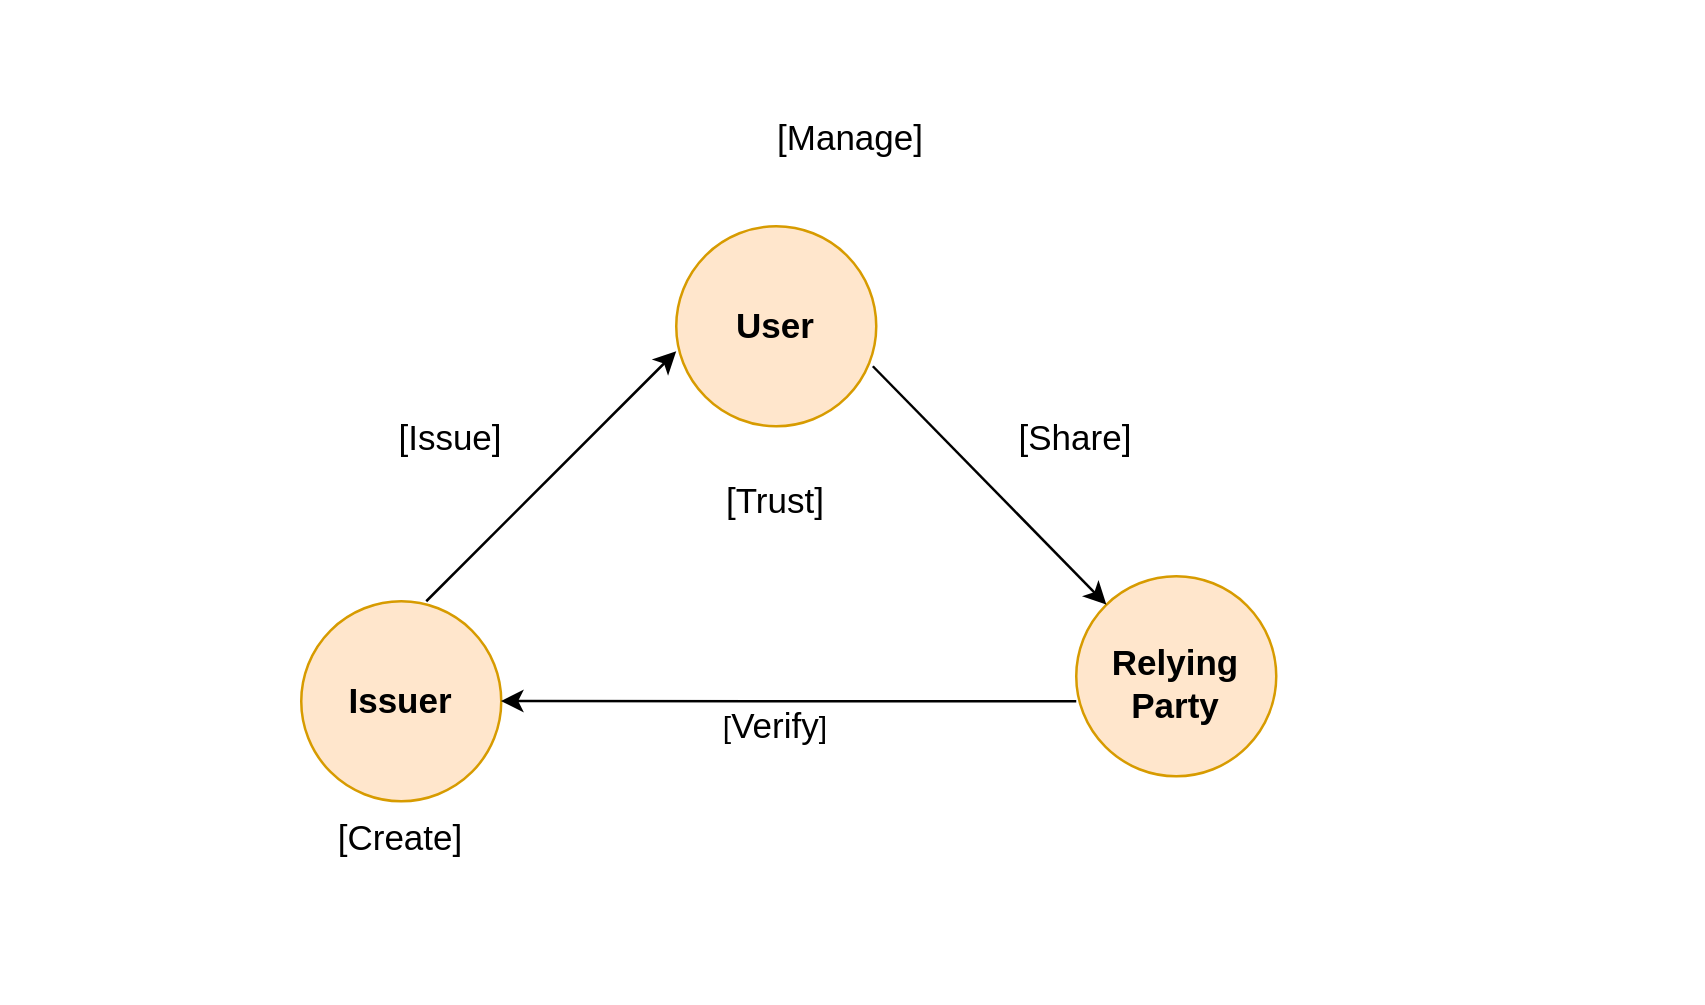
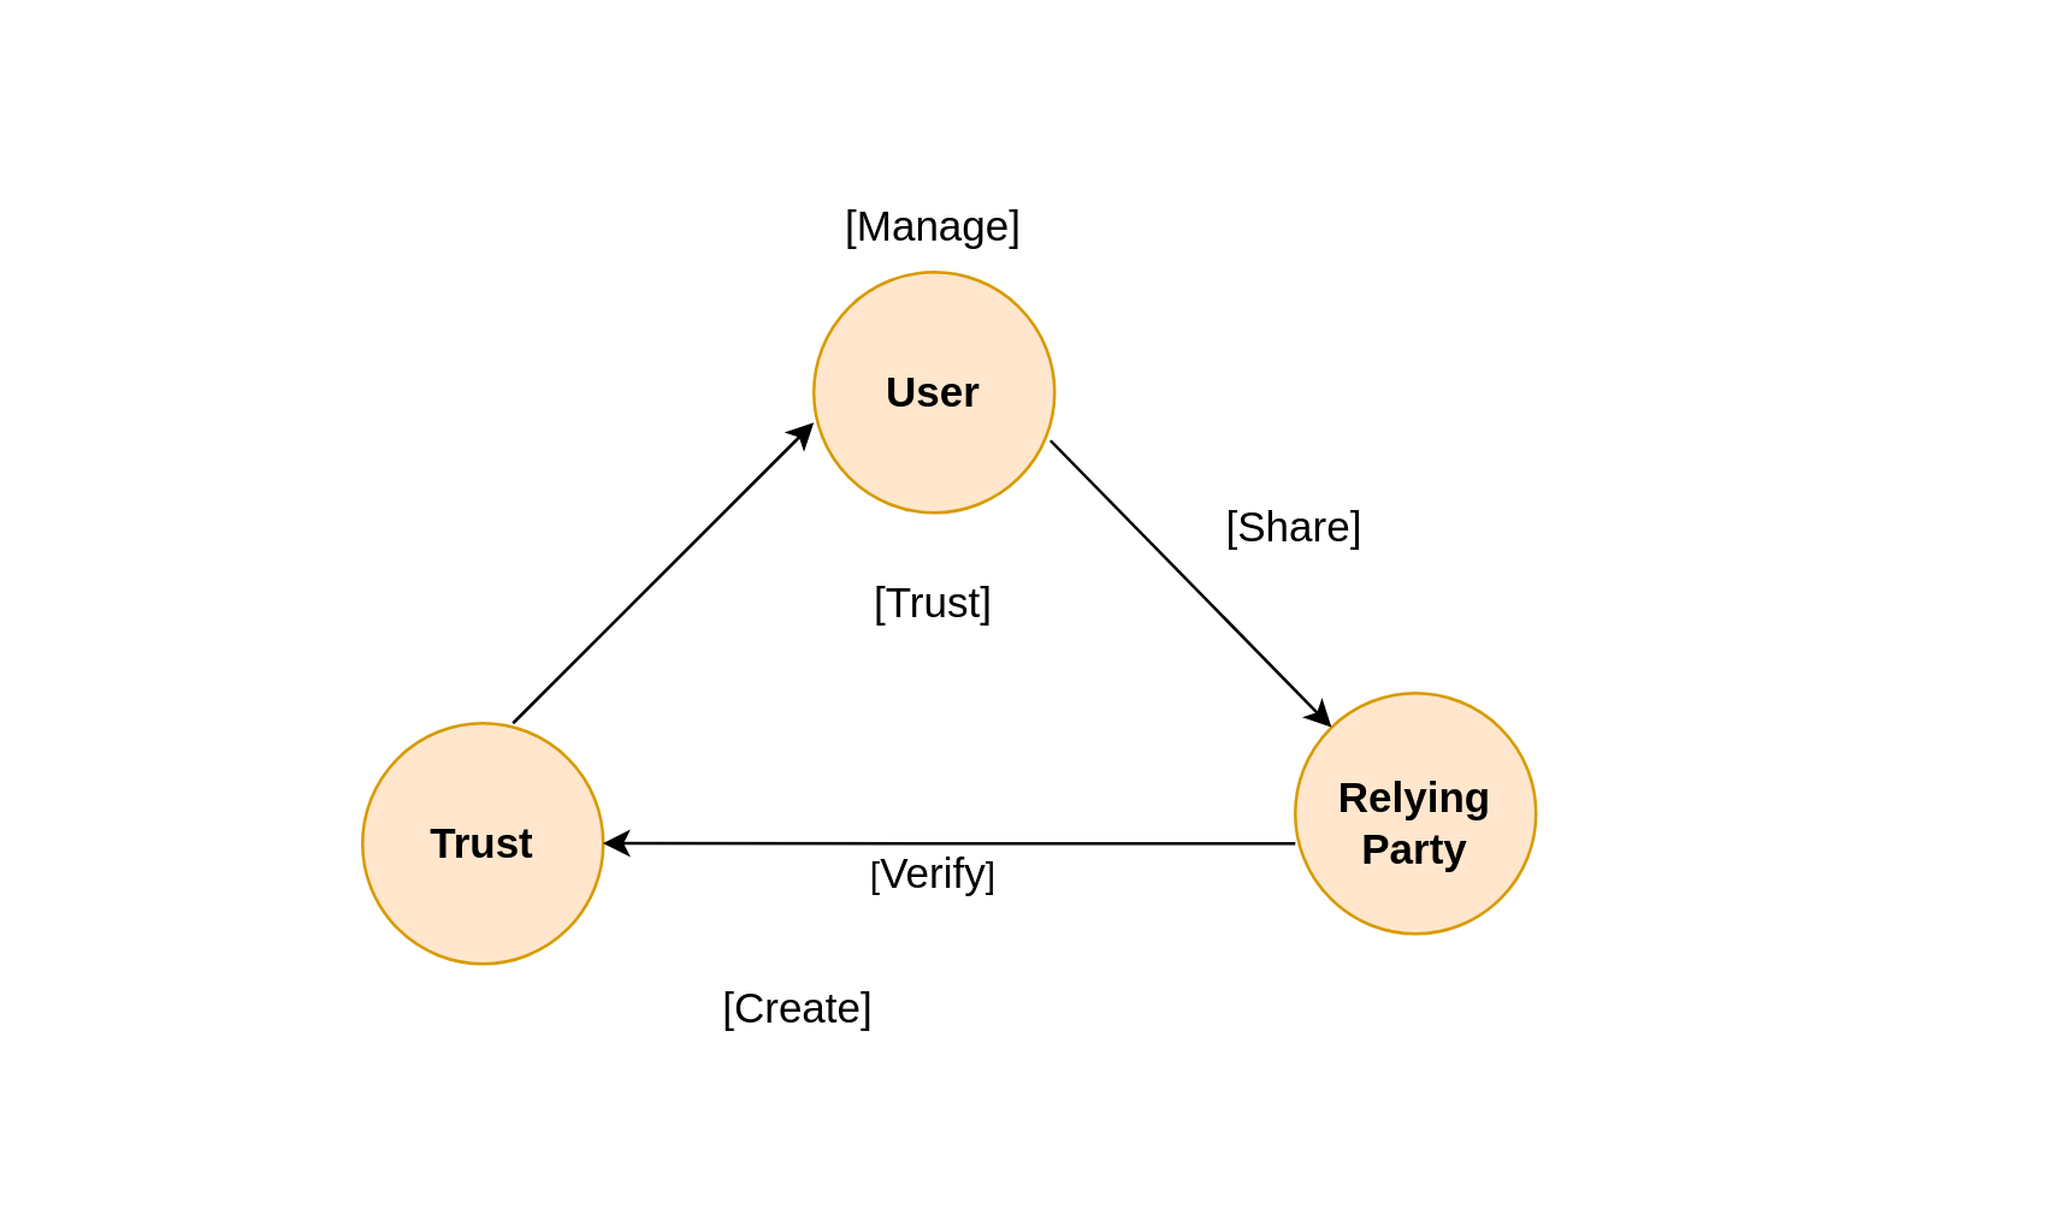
- <mxCell id="12" value="&lt;font style=&quot;font-size: 14px;&quot;&gt;[Manage]&lt;/font&gt;" style="text;html=1;align=center;verticalAlign=middle;whiteSpace=wrap;rounded=0;" vertex="1" parent="1"><mxGeometry x="310" y="40" width="60" height="30" as="geometry" /></mxCell>
+ <mxCell id="12" value="&lt;font style=&quot;font-size: 14px;&quot;&gt;[Manage]&lt;/font&gt;" style="text;html=1;align=center;verticalAlign=middle;whiteSpace=wrap;rounded=0;" vertex="1" parent="1"><mxGeometry x="280" y="60" width="60" height="30" as="geometry" /></mxCell>
- <mxCell id="13" value="&lt;font style=&quot;font-size: 14px;&quot;&gt;[Issue]&lt;/font&gt;" style="text;html=1;align=center;verticalAlign=middle;whiteSpace=wrap;rounded=0;" vertex="1" parent="1"><mxGeometry x="150" y="160" width="60" height="30" as="geometry" /></mxCell>
- <mxCell id="10" value="&lt;b&gt;&lt;font style=&quot;font-size: 14px;&quot;&gt;Issuer&lt;/font&gt;&lt;/b&gt;" style="text;html=1;align=center;verticalAlign=middle;whiteSpace=wrap;rounded=0;" vertex="1" parent="1"><mxGeometry x="130" y="265" width="60" height="30" as="geometry" /></mxCell>
+ <mxCell id="10" value="&lt;b&gt;&lt;font style=&quot;font-size: 14px;&quot;&gt;Trust&lt;/font&gt;&lt;/b&gt;" style="text;html=1;align=center;verticalAlign=middle;whiteSpace=wrap;rounded=0;" vertex="1" parent="1"><mxGeometry x="130" y="265" width="60" height="30" as="geometry" /></mxCell>
- <mxCell id="17" value="&lt;font style=&quot;font-size: 14px;&quot;&gt;[Create]&lt;/font&gt;" style="text;html=1;align=center;verticalAlign=middle;whiteSpace=wrap;rounded=0;" vertex="1" parent="1"><mxGeometry x="130" y="320" width="60" height="30" as="geometry" /></mxCell>
+ <mxCell id="17" value="&lt;font style=&quot;font-size: 14px;&quot;&gt;[Create]&lt;/font&gt;" style="text;html=1;align=center;verticalAlign=middle;whiteSpace=wrap;rounded=0;" vertex="1" parent="1"><mxGeometry x="235" y="320" width="60" height="30" as="geometry" /></mxCell>
